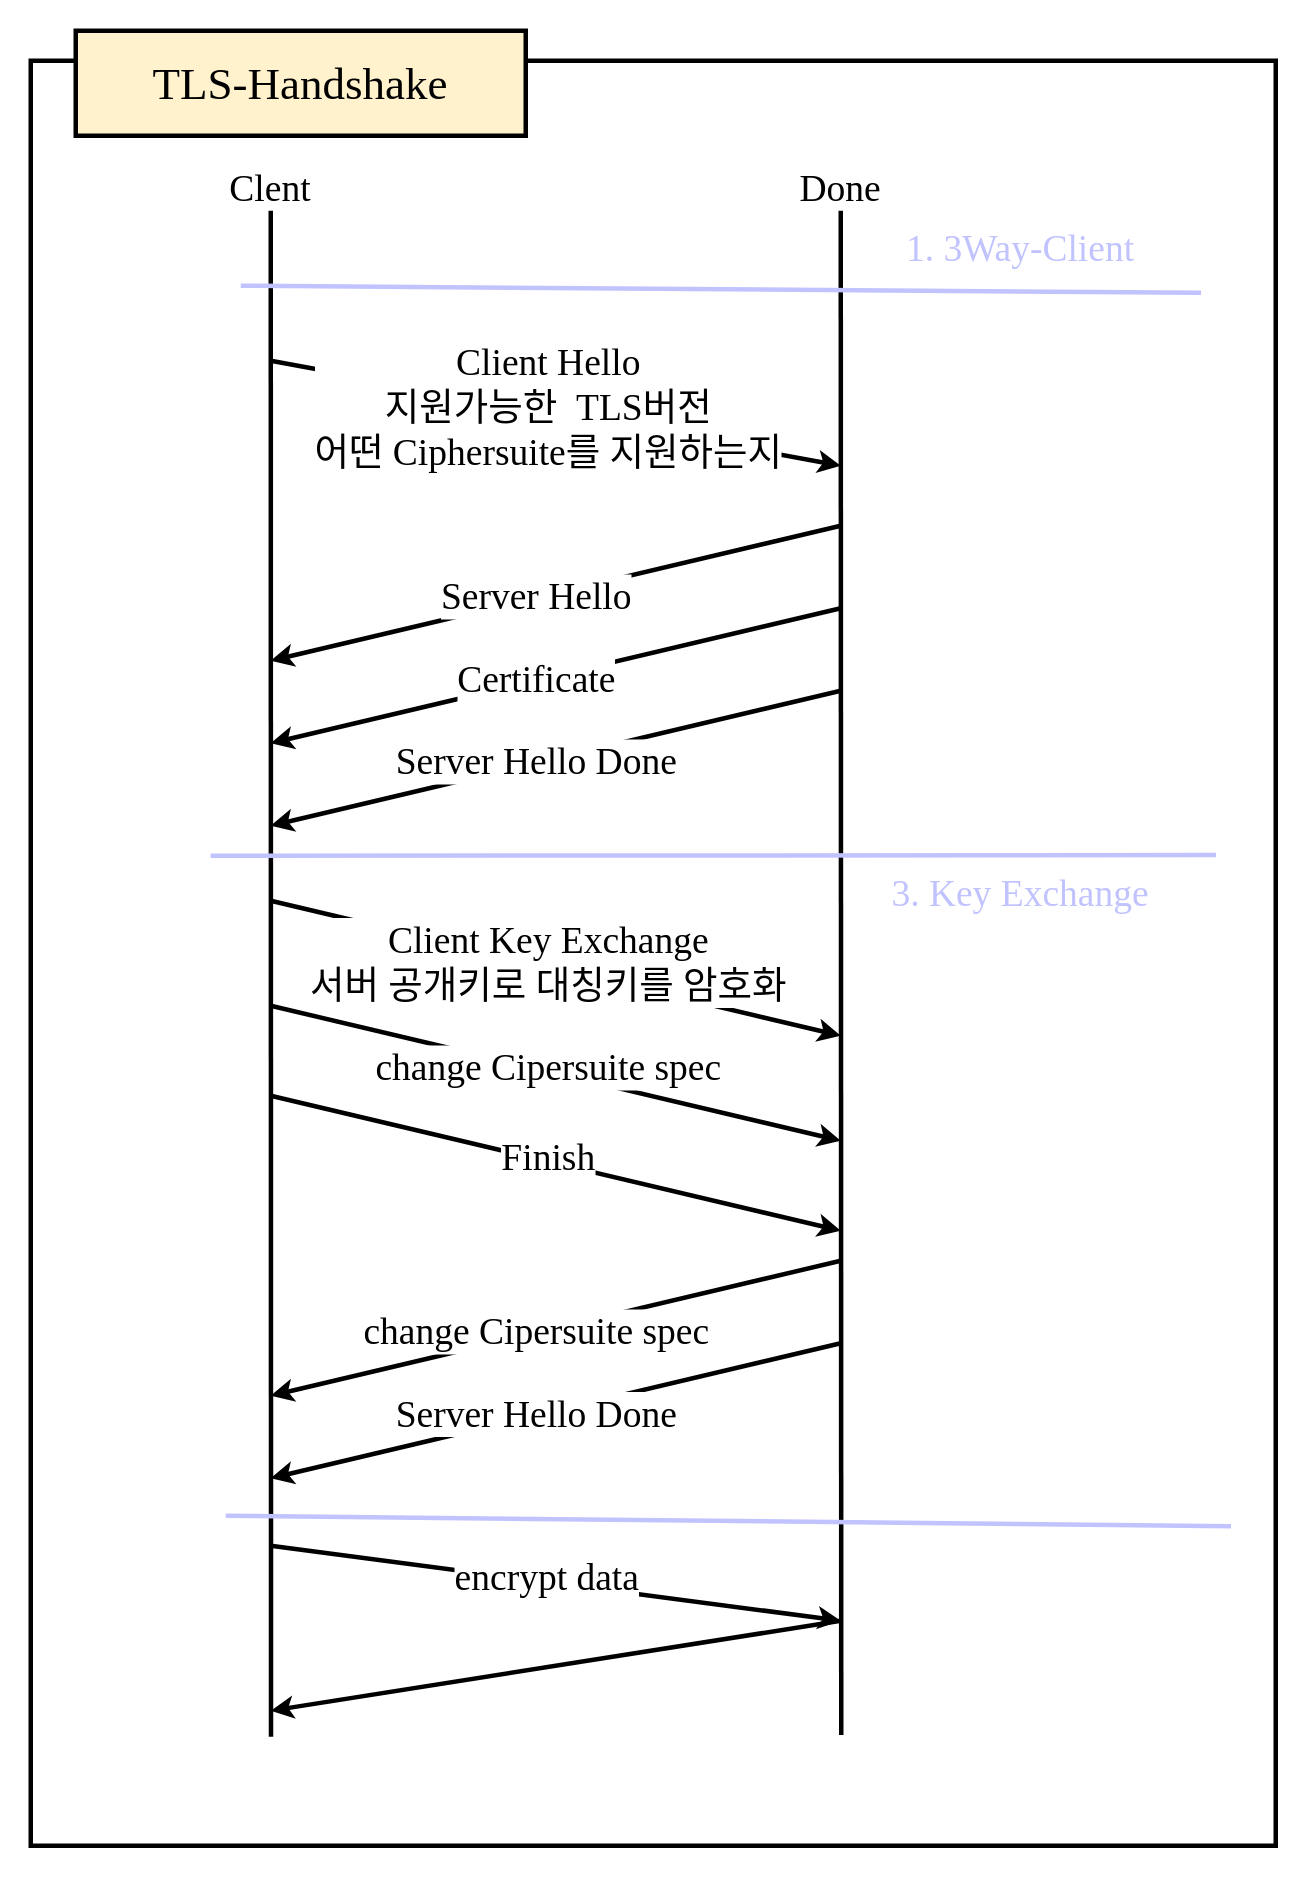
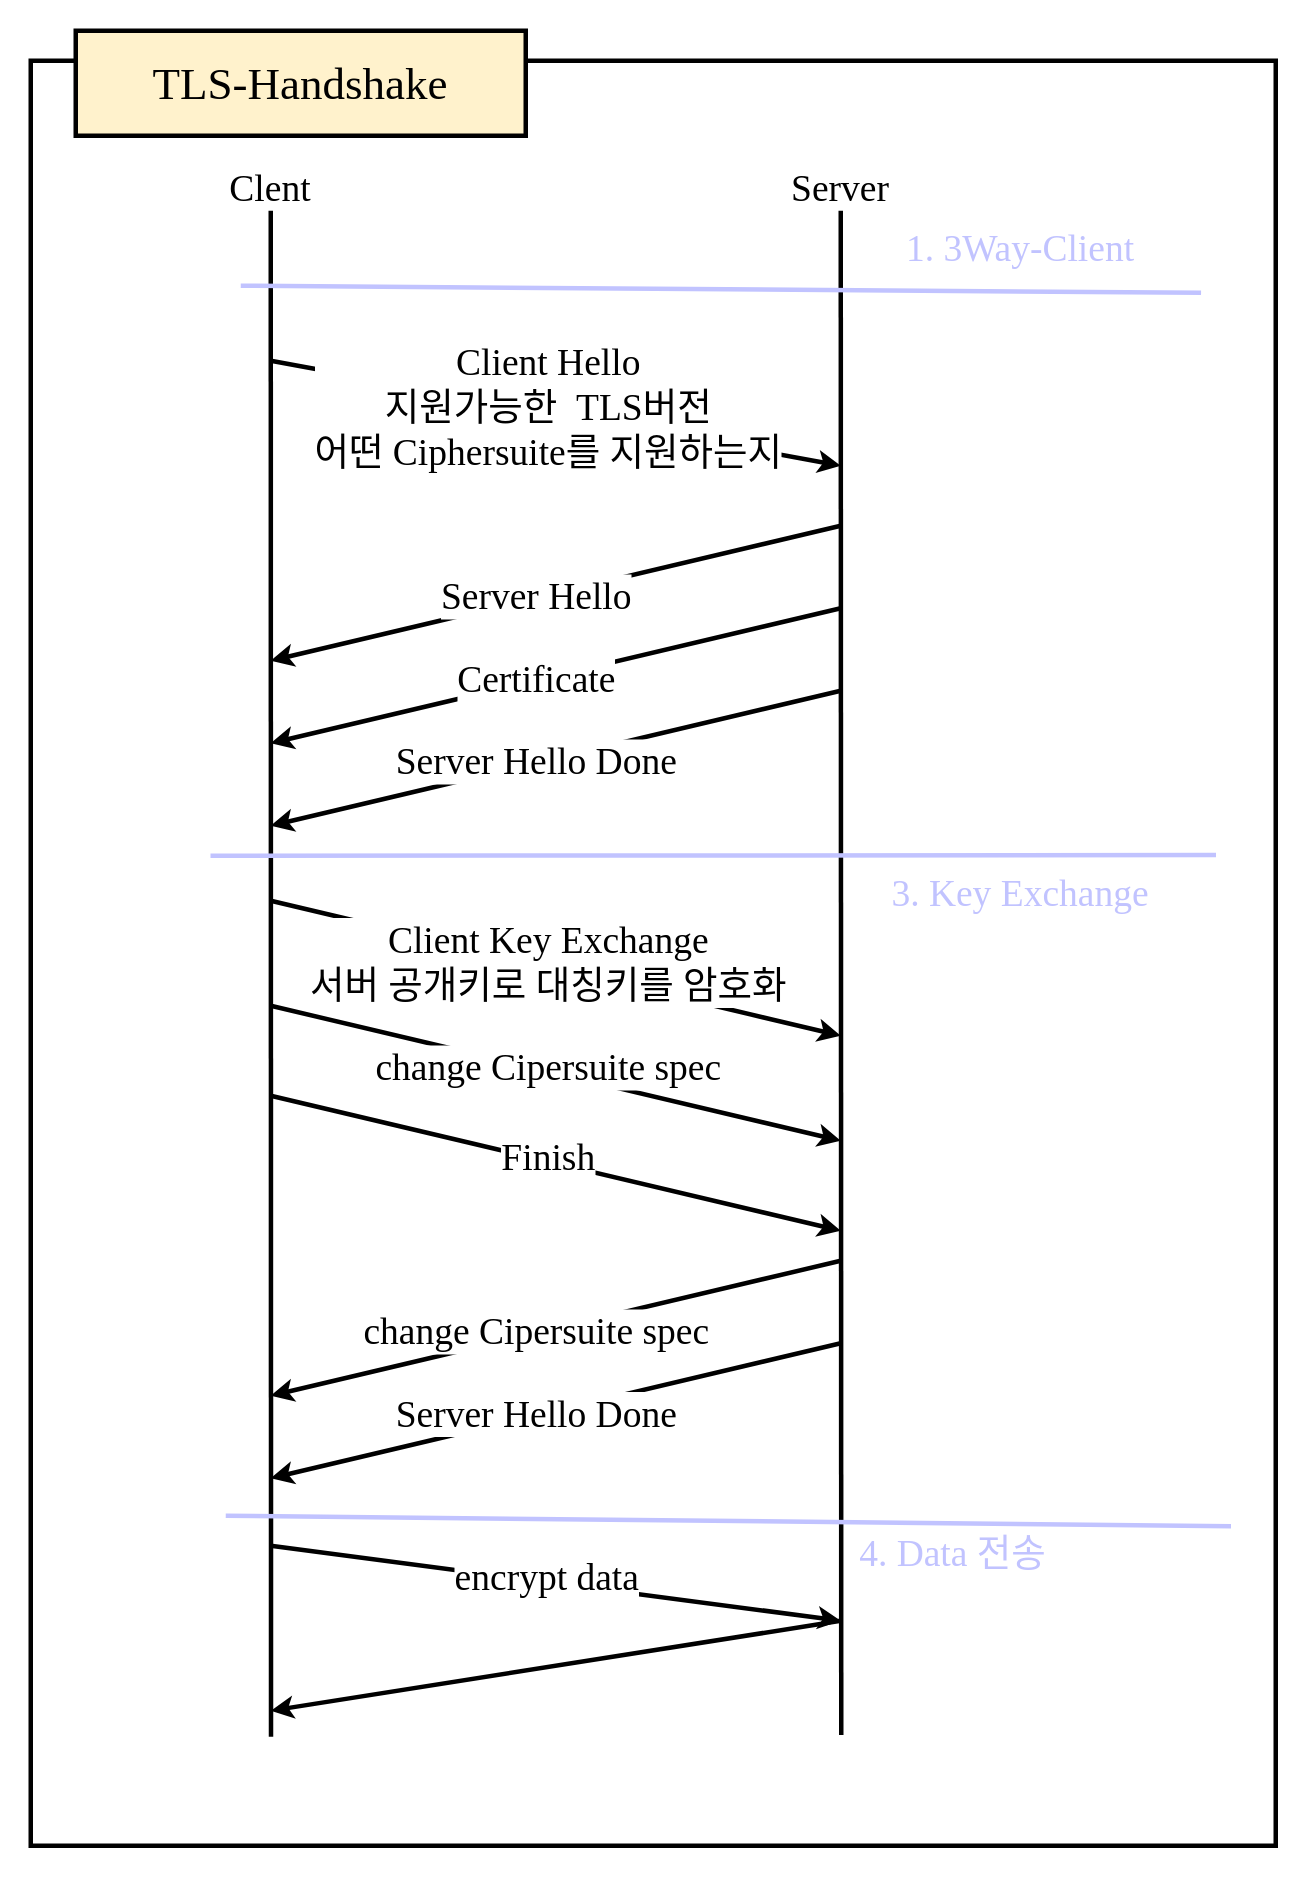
- <mxCell id="7" value="Done" style="text;html=1;align=center;verticalAlign=middle;whiteSpace=wrap;rounded=0;fontFamily=배달의민족 주아;fontSize=25;" parent="1" vertex="1"><mxGeometry x="530" y="110" width="60" height="30" as="geometry" /></mxCell>
+ <mxCell id="7" value="Server" style="text;html=1;align=center;verticalAlign=middle;whiteSpace=wrap;rounded=0;fontFamily=배달의민족 주아;fontSize=25;" parent="1" vertex="1"><mxGeometry x="530" y="110" width="60" height="30" as="geometry" /></mxCell>
+ <mxCell id="31" value="4. Data 전송" style="text;html=1;align=center;verticalAlign=middle;whiteSpace=wrap;rounded=0;fontSize=25;fontFamily=배달의민족 주아;fontColor=#C1C3FF;" vertex="1" parent="1"><mxGeometry x="570.17" y="1020" width="129.83" height="30" as="geometry" /></mxCell>
